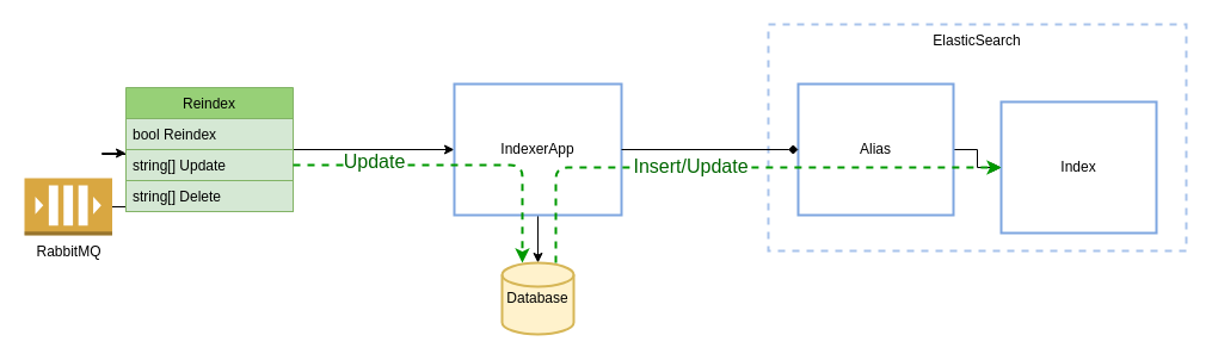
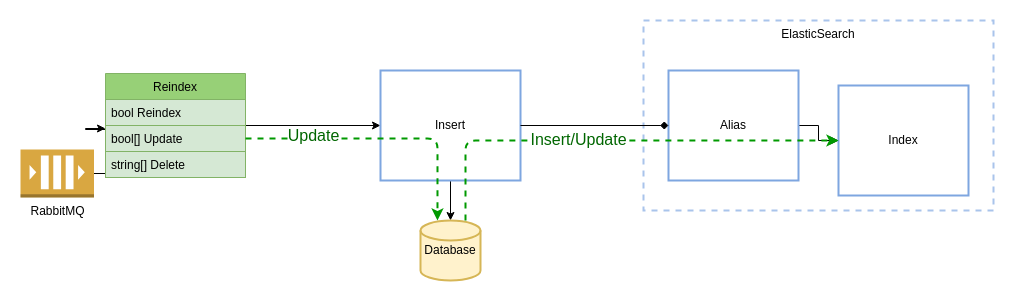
- <mxCell id="11" value="IndexerApp" style="rounded=0;whiteSpace=wrap;html=1;verticalAlign=middle;strokeWidth=2;strokeColor=#7EA6E0;" parent="1" vertex="1"><mxGeometry x="380" y="70" width="140" height="110" as="geometry" /></mxCell>
+ <mxCell id="11" value="Insert" style="rounded=0;whiteSpace=wrap;html=1;verticalAlign=middle;strokeWidth=2;strokeColor=#7EA6E0;" parent="1" vertex="1"><mxGeometry x="380" y="70" width="140" height="110" as="geometry" /></mxCell>
- <mxCell id="8" value="string[] Update " style="text;strokeColor=#82b366;fillColor=#d5e8d4;align=left;verticalAlign=top;spacingLeft=4;spacingRight=4;overflow=hidden;rotatable=0;points=[[0,0.5],[1,0.5]];portConstraint=eastwest;" parent="6" vertex="1"><mxGeometry y="52" width="140" height="26" as="geometry" /></mxCell>
+ <mxCell id="8" value="bool[] Update " style="text;strokeColor=#82b366;fillColor=#d5e8d4;align=left;verticalAlign=top;spacingLeft=4;spacingRight=4;overflow=hidden;rotatable=0;points=[[0,0.5],[1,0.5]];portConstraint=eastwest;" parent="6" vertex="1"><mxGeometry y="52" width="140" height="26" as="geometry" /></mxCell>
